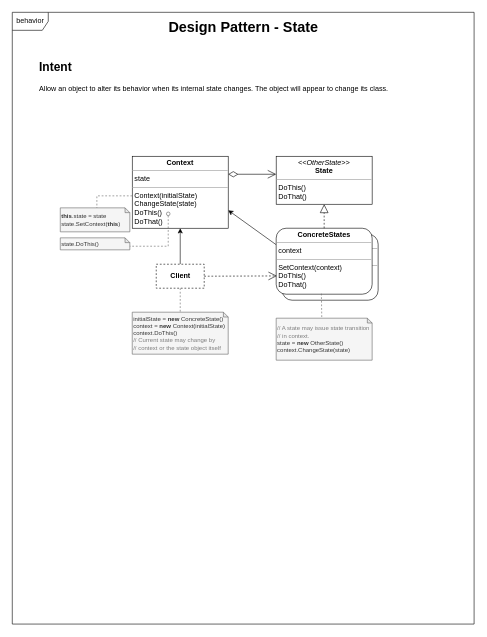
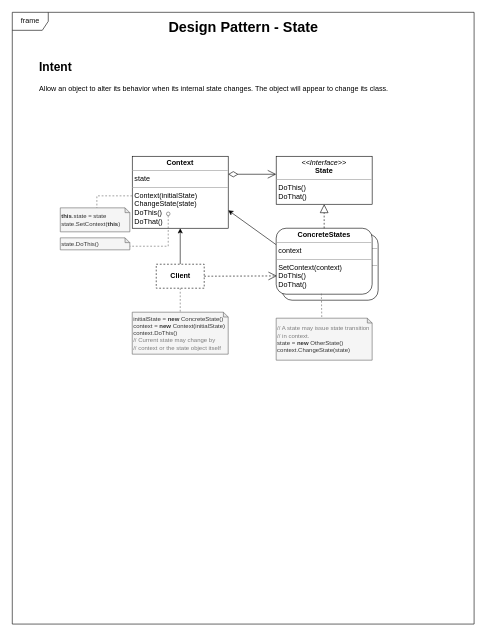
- <mxCell id="2" value="&lt;font color=&quot;#0a0a0a&quot;&gt;behavior&lt;/font&gt;" style="shape=umlFrame;whiteSpace=wrap;html=1;fontColor=#7D7D7D;" vertex="1" parent="1"><mxGeometry x="20" y="20" width="770" height="1020" as="geometry" /></mxCell>
+ <mxCell id="2" value="&lt;font color=&quot;#0a0a0a&quot;&gt;frame&lt;/font&gt;" style="shape=umlFrame;whiteSpace=wrap;html=1;fontColor=#7D7D7D;" vertex="1" parent="1"><mxGeometry x="20" y="20" width="770" height="1020" as="geometry" /></mxCell>
- <mxCell id="6" value="&lt;p style=&quot;margin:0px;margin-top:4px;text-align:center;&quot;&gt;&lt;i&gt;&amp;lt;&amp;lt;OtherState&amp;gt;&amp;gt;&lt;/i&gt;&lt;br&gt;&lt;b&gt;State&lt;/b&gt;&lt;/p&gt;&lt;hr size=&quot;1&quot;&gt;&lt;p style=&quot;margin:0px;margin-left:4px;&quot;&gt;&lt;/p&gt;&lt;p style=&quot;margin:0px;margin-left:4px;&quot;&gt;&lt;span style=&quot;background-color: initial;&quot;&gt;DoThis()&lt;/span&gt;&lt;br&gt;&lt;/p&gt;&lt;p style=&quot;margin:0px;margin-left:4px;&quot;&gt;DoThat()&lt;/p&gt;" style="verticalAlign=top;align=left;overflow=fill;fontSize=12;fontFamily=Helvetica;html=1;" vertex="1" parent="1"><mxGeometry x="460" y="260" width="160" height="80" as="geometry" /></mxCell>
+ <mxCell id="6" value="&lt;p style=&quot;margin:0px;margin-top:4px;text-align:center;&quot;&gt;&lt;i&gt;&amp;lt;&amp;lt;Interface&amp;gt;&amp;gt;&lt;/i&gt;&lt;br&gt;&lt;b&gt;State&lt;/b&gt;&lt;/p&gt;&lt;hr size=&quot;1&quot;&gt;&lt;p style=&quot;margin:0px;margin-left:4px;&quot;&gt;&lt;/p&gt;&lt;p style=&quot;margin:0px;margin-left:4px;&quot;&gt;&lt;span style=&quot;background-color: initial;&quot;&gt;DoThis()&lt;/span&gt;&lt;br&gt;&lt;/p&gt;&lt;p style=&quot;margin:0px;margin-left:4px;&quot;&gt;DoThat()&lt;/p&gt;" style="verticalAlign=top;align=left;overflow=fill;fontSize=12;fontFamily=Helvetica;html=1;" vertex="1" parent="1"><mxGeometry x="460" y="260" width="160" height="80" as="geometry" /></mxCell>
